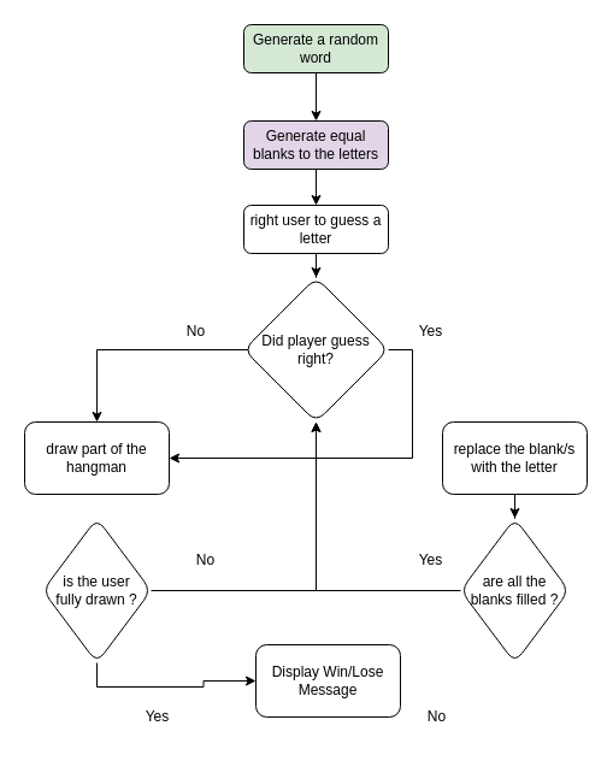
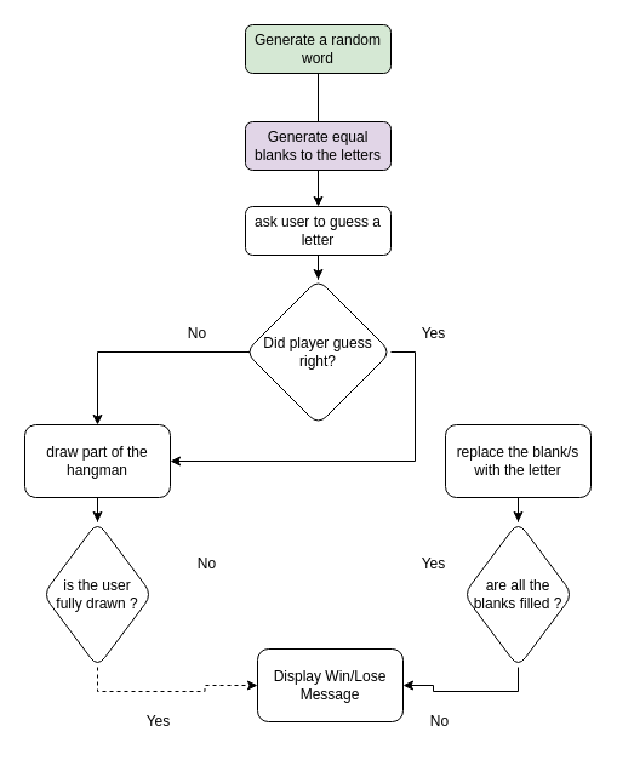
- <mxCell id="2" value="" style="edgeStyle=orthogonalEdgeStyle;rounded=0;orthogonalLoop=1;jettySize=auto;html=1;" edge="1" parent="1" source="3" target="5"><mxGeometry relative="1" as="geometry" /></mxCell>
+ <mxCell id="2" value="" style="edgeStyle=orthogonalEdgeStyle;rounded=0;orthogonalLoop=1;jettySize=auto;html=1;endArrow=none;" edge="1" parent="1" source="3" target="5"><mxGeometry relative="1" as="geometry" /></mxCell>
- <mxCell id="19" value="right user to guess a letter" style="rounded=1;whiteSpace=wrap;html=1;fontSize=12;glass=0;strokeWidth=1;shadow=0;" vertex="1" parent="1"><mxGeometry x="202" y="170" width="120" height="40" as="geometry" /></mxCell>
+ <mxCell id="19" value="ask user to guess a letter" style="rounded=1;whiteSpace=wrap;html=1;fontSize=12;glass=0;strokeWidth=1;shadow=0;" vertex="1" parent="1"><mxGeometry x="202" y="170" width="120" height="40" as="geometry" /></mxCell>
+ <mxCell id="13" style="edgeStyle=orthogonalEdgeStyle;rounded=0;orthogonalLoop=1;jettySize=auto;html=1;" edge="1" parent="1" source="14" target="25"><mxGeometry relative="1" as="geometry" /></mxCell>
- <mxCell id="24" style="edgeStyle=orthogonalEdgeStyle;rounded=0;orthogonalLoop=1;jettySize=auto;html=1;" edge="1" parent="1" source="25" target="7"><mxGeometry relative="1" as="geometry" /></mxCell>
- <mxCell id="21" style="edgeStyle=orthogonalEdgeStyle;rounded=0;orthogonalLoop=1;jettySize=auto;html=1;entryX=0.5;entryY=1;entryDx=0;entryDy=0;" edge="1" parent="1" source="22" target="7"><mxGeometry relative="1" as="geometry" /></mxCell>
- <mxCell id="23" style="edgeStyle=orthogonalEdgeStyle;rounded=0;orthogonalLoop=1;jettySize=auto;html=1;entryX=0;entryY=0.5;entryDx=0;entryDy=0;exitX=0.5;exitY=1;exitDx=0;exitDy=0;" edge="1" parent="1" source="25" target="17"><mxGeometry relative="1" as="geometry" /></mxCell>
+ <mxCell id="23" style="edgeStyle=orthogonalEdgeStyle;rounded=0;orthogonalLoop=1;jettySize=auto;html=1;entryX=0;entryY=0.5;entryDx=0;entryDy=0;exitX=0.5;exitY=1;exitDx=0;exitDy=0;dashed=1;" edge="1" parent="1" source="25" target="17"><mxGeometry relative="1" as="geometry" /></mxCell>
+ <mxCell id="20" style="edgeStyle=orthogonalEdgeStyle;rounded=0;orthogonalLoop=1;jettySize=auto;html=1;exitX=0.5;exitY=1;exitDx=0;exitDy=0;" edge="1" parent="1" source="22" target="17"><mxGeometry relative="1" as="geometry" /></mxCell>
